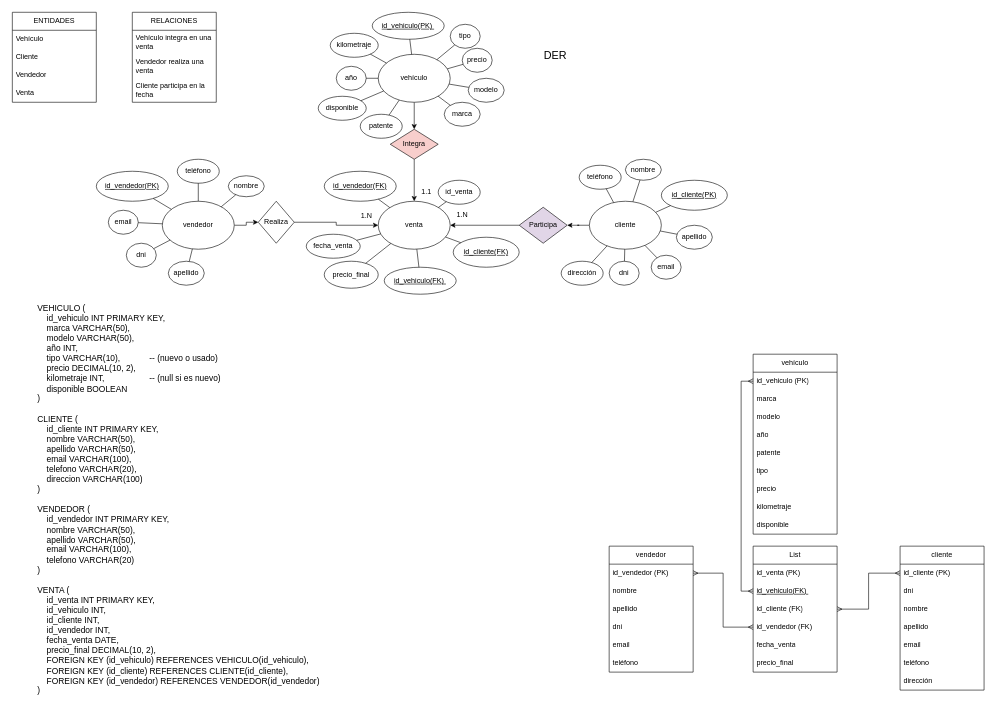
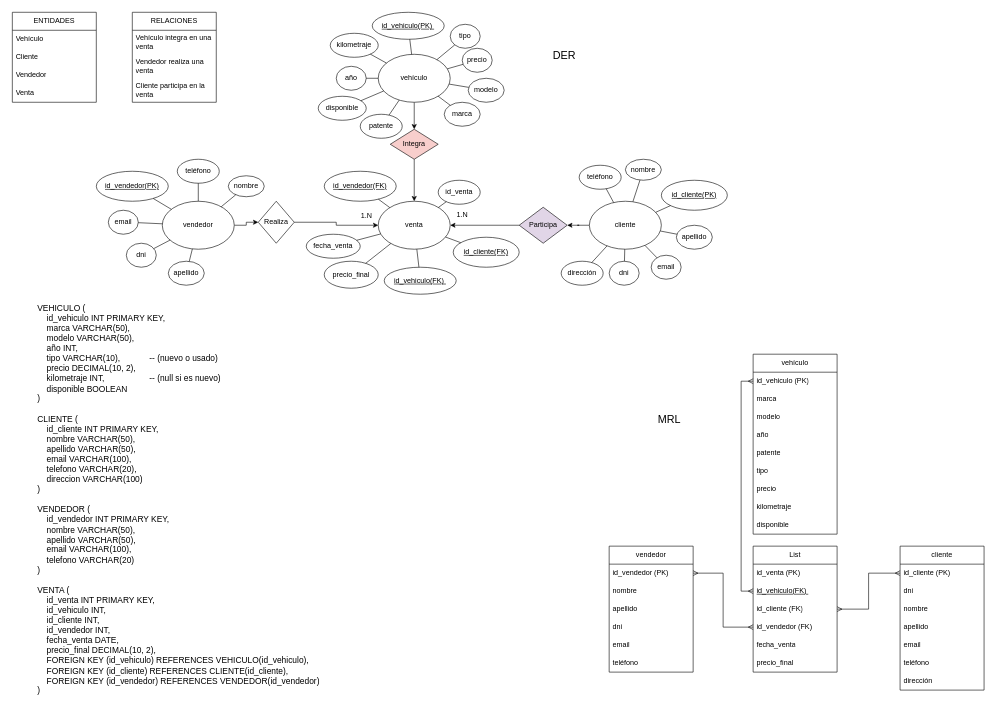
- <mxCell id="119" value="&lt;span style=&quot;font-size: 18px;&quot;&gt;DER&lt;/span&gt;" style="text;html=1;align=center;verticalAlign=middle;resizable=0;points=[];autosize=1;strokeColor=none;fillColor=none;" vertex="1" parent="1"><mxGeometry x="895" y="73" width="60" height="40" as="geometry" /></mxCell>
+ <mxCell id="119" value="&lt;span style=&quot;font-size: 18px;&quot;&gt;DER&lt;/span&gt;" style="text;html=1;align=center;verticalAlign=middle;resizable=0;points=[];autosize=1;strokeColor=none;fillColor=none;" vertex="1" parent="1"><mxGeometry x="910" y="73" width="60" height="40" as="geometry" /></mxCell>
- <mxCell id="5" value="Cliente participa en la fecha" style="text;strokeColor=none;fillColor=none;align=left;verticalAlign=middle;spacingLeft=4;spacingRight=4;overflow=hidden;points=[[0,0.5],[1,0.5]];portConstraint=eastwest;rotatable=0;whiteSpace=wrap;html=1;" vertex="1" parent="2"><mxGeometry y="110" width="140" height="40" as="geometry" /></mxCell>
+ <mxCell id="5" value="Cliente participa en la venta" style="text;strokeColor=none;fillColor=none;align=left;verticalAlign=middle;spacingLeft=4;spacingRight=4;overflow=hidden;points=[[0,0.5],[1,0.5]];portConstraint=eastwest;rotatable=0;whiteSpace=wrap;html=1;" vertex="1" parent="2"><mxGeometry y="110" width="140" height="40" as="geometry" /></mxCell>
- <mxCell id="66" value="1.1" style="text;html=1;align=center;verticalAlign=middle;resizable=0;points=[];autosize=1;strokeColor=none;fillColor=none;" vertex="1" parent="1"><mxGeometry x="690" y="305" width="40" height="30" as="geometry" /></mxCell>
+ <mxCell id="120" value="&lt;span style=&quot;font-size: 18px;&quot;&gt;MRL&lt;/span&gt;" style="text;html=1;align=center;verticalAlign=middle;resizable=0;points=[];autosize=1;strokeColor=none;fillColor=none;" vertex="1" parent="1"><mxGeometry x="1085" y="680" width="60" height="40" as="geometry" /></mxCell>
